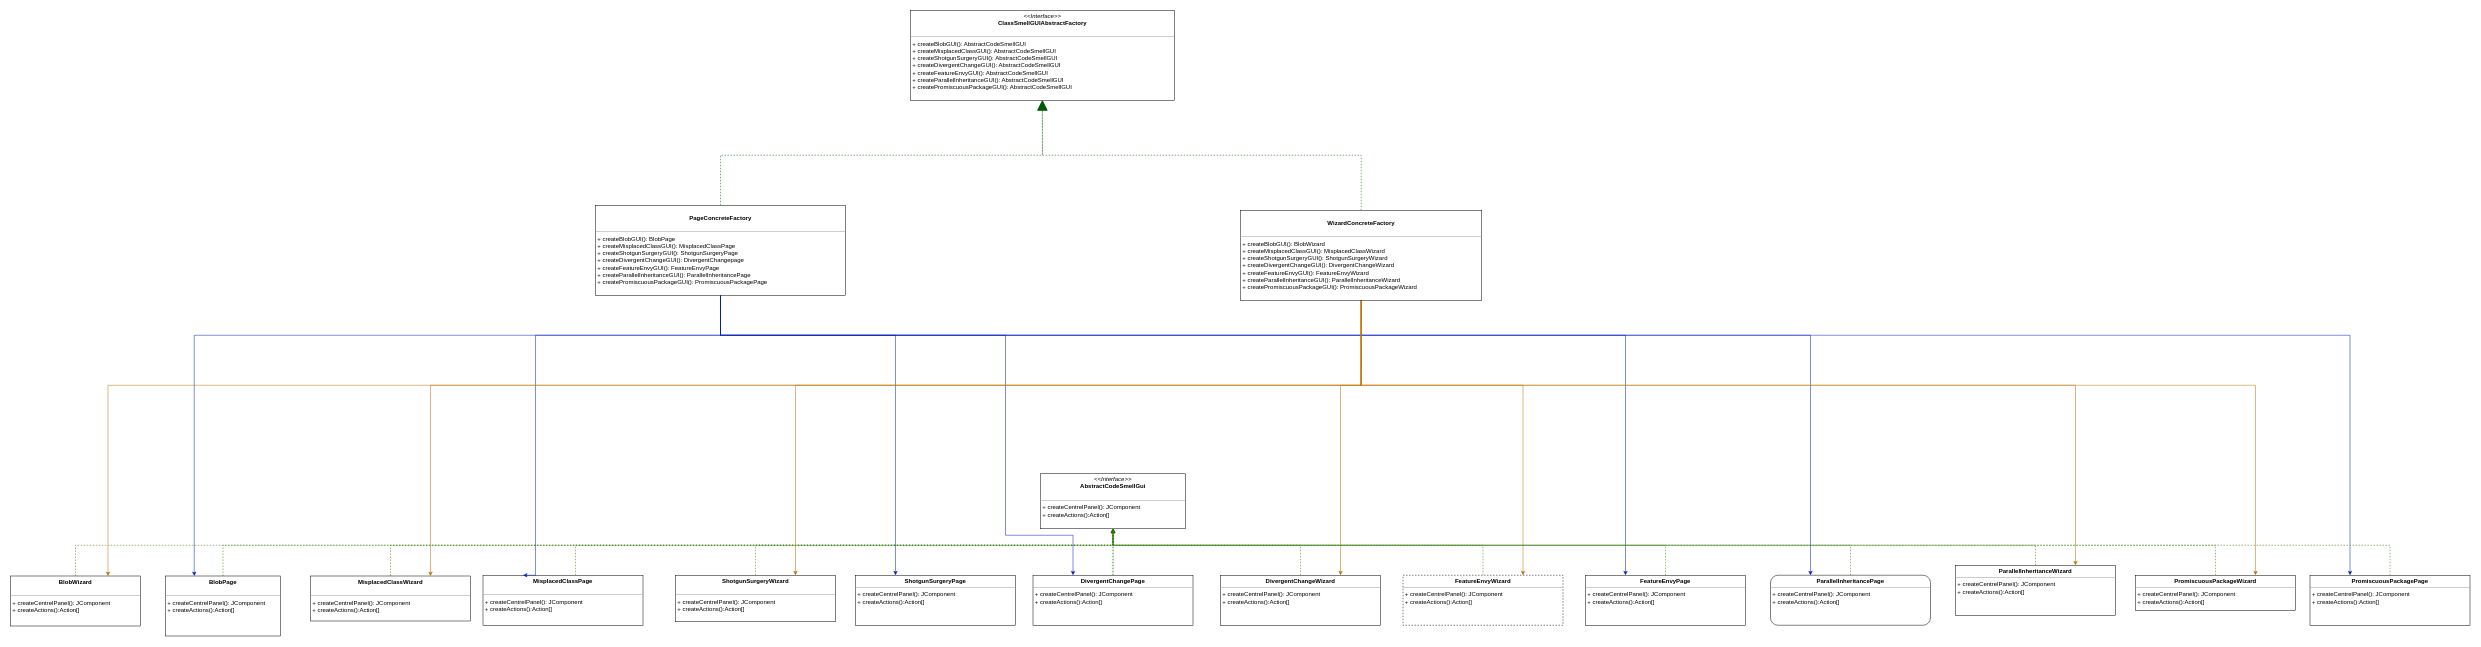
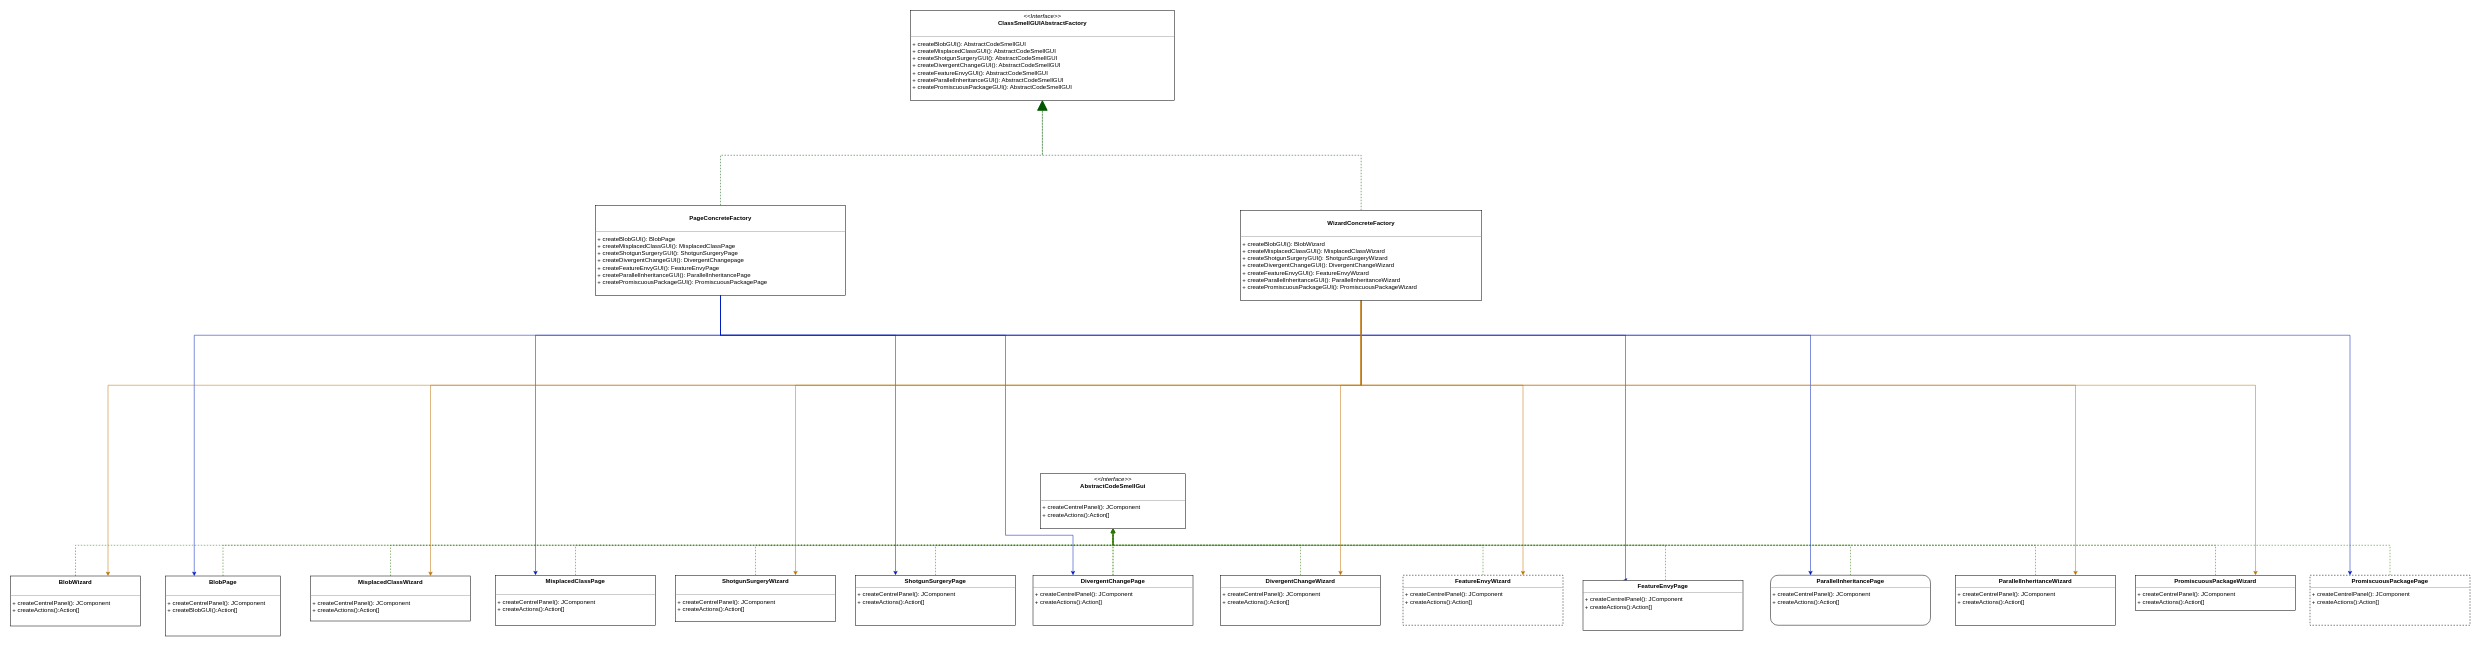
+ <mxCell id="32" style="edgeStyle=orthogonalEdgeStyle;rounded=0;orthogonalLoop=1;jettySize=auto;html=1;entryX=0.5;entryY=1;entryDx=0;entryDy=0;dashed=1;fillColor=#60a917;strokeColor=#2D7600;" edge="1" parent="1" source="33" target="6"><mxGeometry relative="1" as="geometry"><Array as="points"><mxPoint x="1870" y="1090" /><mxPoint x="2225" y="1090" /></Array></mxGeometry></mxCell>
- <mxCell id="5" value="&lt;p style=&quot;margin:0px;margin-top:4px;text-align:center;&quot;&gt;&lt;b&gt;BlobPage&lt;/b&gt;&lt;/p&gt;&lt;p style=&quot;margin:0px;margin-left:4px;&quot;&gt;&lt;br&gt;&lt;/p&gt;&lt;hr size=&quot;1&quot;&gt;&lt;p style=&quot;margin:0px;margin-left:4px;&quot;&gt;+ createCentrelPanel(): JComponent&lt;br&gt;+ createActions():Action[]&lt;br&gt;&lt;/p&gt;" style="verticalAlign=top;align=left;overflow=fill;fontSize=12;fontFamily=Helvetica;html=1;" parent="1" vertex="1"><mxGeometry x="330" y="1151.5" width="230" height="120" as="geometry" /></mxCell>
+ <mxCell id="5" value="&lt;p style=&quot;margin:0px;margin-top:4px;text-align:center;&quot;&gt;&lt;b&gt;BlobPage&lt;/b&gt;&lt;/p&gt;&lt;p style=&quot;margin:0px;margin-left:4px;&quot;&gt;&lt;br&gt;&lt;/p&gt;&lt;hr size=&quot;1&quot;&gt;&lt;p style=&quot;margin:0px;margin-left:4px;&quot;&gt;+ createCentrelPanel(): JComponent&lt;br&gt;+ createBlobGUI():Action[]&lt;br&gt;&lt;/p&gt;" style="verticalAlign=top;align=left;overflow=fill;fontSize=12;fontFamily=Helvetica;html=1;" parent="1" vertex="1"><mxGeometry x="330" y="1151.5" width="230" height="120" as="geometry" /></mxCell>
- <mxCell id="46" value="&lt;p style=&quot;margin:0px;margin-top:4px;text-align:center;&quot;&gt;&lt;b&gt;ParallelInheritanceWizard&lt;/b&gt;&lt;br&gt;&lt;/p&gt;&lt;hr size=&quot;1&quot;&gt;&lt;p style=&quot;margin:0px;margin-left:4px;&quot;&gt;+ createCentrelPanel(): JComponent&lt;br&gt;+ createActions():Action[]&lt;br&gt;&lt;/p&gt;" style="verticalAlign=top;align=left;overflow=fill;fontSize=12;fontFamily=Helvetica;html=1;" vertex="1" parent="1"><mxGeometry x="3910" y="1130" width="320" height="100" as="geometry" /></mxCell>
+ <mxCell id="46" value="&lt;p style=&quot;margin:0px;margin-top:4px;text-align:center;&quot;&gt;&lt;b&gt;ParallelInheritanceWizard&lt;/b&gt;&lt;br&gt;&lt;/p&gt;&lt;hr size=&quot;1&quot;&gt;&lt;p style=&quot;margin:0px;margin-left:4px;&quot;&gt;+ createCentrelPanel(): JComponent&lt;br&gt;+ createActions():Action[]&lt;br&gt;&lt;/p&gt;" style="verticalAlign=top;align=left;overflow=fill;fontSize=12;fontFamily=Helvetica;html=1;" vertex="1" parent="1"><mxGeometry x="3910" y="1150" width="320" height="100" as="geometry" /></mxCell>
- <mxCell id="10" value="&lt;p style=&quot;margin:0px;margin-top:4px;text-align:center;&quot;&gt;&lt;b&gt;MisplacedClassPage&lt;/b&gt;&lt;/p&gt;&lt;p style=&quot;margin:0px;margin-left:4px;&quot;&gt;&lt;br&gt;&lt;/p&gt;&lt;hr size=&quot;1&quot;&gt;&lt;p style=&quot;margin:0px;margin-left:4px;&quot;&gt;+ createCentrelPanel(): JComponent&lt;br&gt;+ createActions():Action[]&lt;br&gt;&lt;/p&gt;" style="verticalAlign=top;align=left;overflow=fill;fontSize=12;fontFamily=Helvetica;html=1;" parent="1" vertex="1"><mxGeometry x="965" y="1150" width="320" height="100" as="geometry" /></mxCell>
+ <mxCell id="10" value="&lt;p style=&quot;margin:0px;margin-top:4px;text-align:center;&quot;&gt;&lt;b&gt;MisplacedClassPage&lt;/b&gt;&lt;/p&gt;&lt;p style=&quot;margin:0px;margin-left:4px;&quot;&gt;&lt;br&gt;&lt;/p&gt;&lt;hr size=&quot;1&quot;&gt;&lt;p style=&quot;margin:0px;margin-left:4px;&quot;&gt;+ createCentrelPanel(): JComponent&lt;br&gt;+ createActions():Action[]&lt;br&gt;&lt;/p&gt;" style="verticalAlign=top;align=left;overflow=fill;fontSize=12;fontFamily=Helvetica;html=1;" parent="1" vertex="1"><mxGeometry x="990" y="1150" width="320" height="100" as="geometry" /></mxCell>
- <mxCell id="42" value="&lt;p style=&quot;margin:0px;margin-top:4px;text-align:center;&quot;&gt;&lt;b&gt;FeatureEnvyPage&lt;/b&gt;&lt;br&gt;&lt;/p&gt;&lt;hr size=&quot;1&quot;&gt;&lt;p style=&quot;margin:0px;margin-left:4px;&quot;&gt;+ createCentrelPanel(): JComponent&lt;br&gt;+ createActions():Action[]&lt;br&gt;&lt;/p&gt;" style="verticalAlign=top;align=left;overflow=fill;fontSize=12;fontFamily=Helvetica;html=1;" vertex="1" parent="1"><mxGeometry x="3170" y="1150" width="320" height="100" as="geometry" /></mxCell>
+ <mxCell id="42" value="&lt;p style=&quot;margin:0px;margin-top:4px;text-align:center;&quot;&gt;&lt;b&gt;FeatureEnvyPage&lt;/b&gt;&lt;br&gt;&lt;/p&gt;&lt;hr size=&quot;1&quot;&gt;&lt;p style=&quot;margin:0px;margin-left:4px;&quot;&gt;+ createCentrelPanel(): JComponent&lt;br&gt;+ createActions():Action[]&lt;br&gt;&lt;/p&gt;" style="verticalAlign=top;align=left;overflow=fill;fontSize=12;fontFamily=Helvetica;html=1;" vertex="1" parent="1"><mxGeometry x="3165" y="1160" width="320" height="100" as="geometry" /></mxCell>
- <mxCell id="50" value="&lt;p style=&quot;margin:0px;margin-top:4px;text-align:center;&quot;&gt;&lt;b&gt;PromiscuousPackagePage&lt;/b&gt;&lt;br&gt;&lt;/p&gt;&lt;hr size=&quot;1&quot;&gt;&lt;p style=&quot;margin:0px;margin-left:4px;&quot;&gt;+ createCentrelPanel(): JComponent&lt;br&gt;+ createActions():Action[]&lt;br&gt;&lt;/p&gt;" style="verticalAlign=top;align=left;overflow=fill;fontSize=12;fontFamily=Helvetica;html=1;" vertex="1" parent="1"><mxGeometry x="4619" y="1150" width="320" height="100" as="geometry" /></mxCell>
+ <mxCell id="50" value="&lt;p style=&quot;margin:0px;margin-top:4px;text-align:center;&quot;&gt;&lt;b&gt;PromiscuousPackagePage&lt;/b&gt;&lt;br&gt;&lt;/p&gt;&lt;hr size=&quot;1&quot;&gt;&lt;p style=&quot;margin:0px;margin-left:4px;&quot;&gt;+ createCentrelPanel(): JComponent&lt;br&gt;+ createActions():Action[]&lt;br&gt;&lt;/p&gt;" style="verticalAlign=top;align=left;overflow=fill;fontSize=12;fontFamily=Helvetica;html=1;dashed=1;" vertex="1" parent="1"><mxGeometry x="4619" y="1150" width="320" height="100" as="geometry" /></mxCell>
